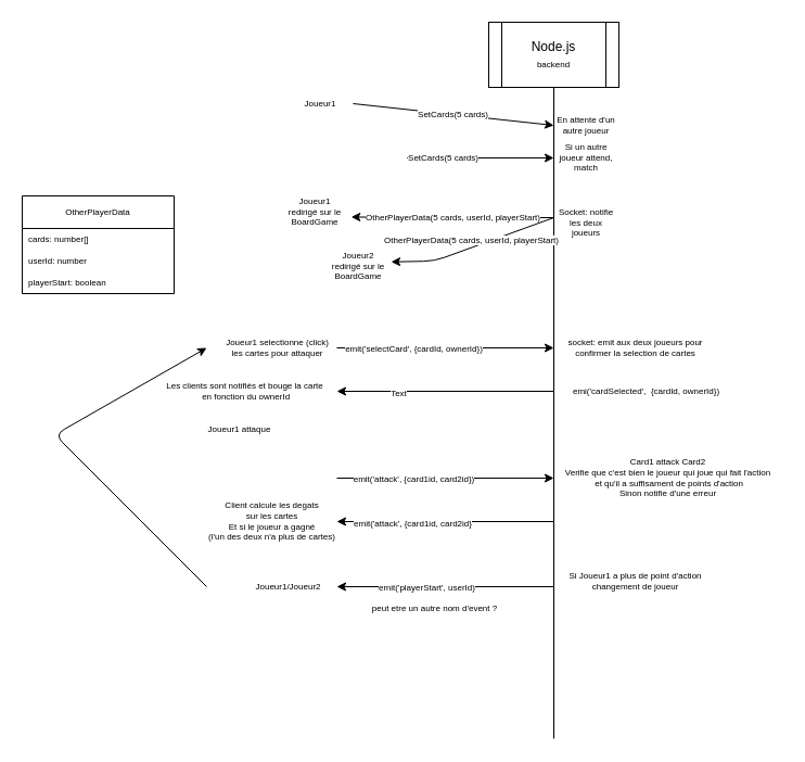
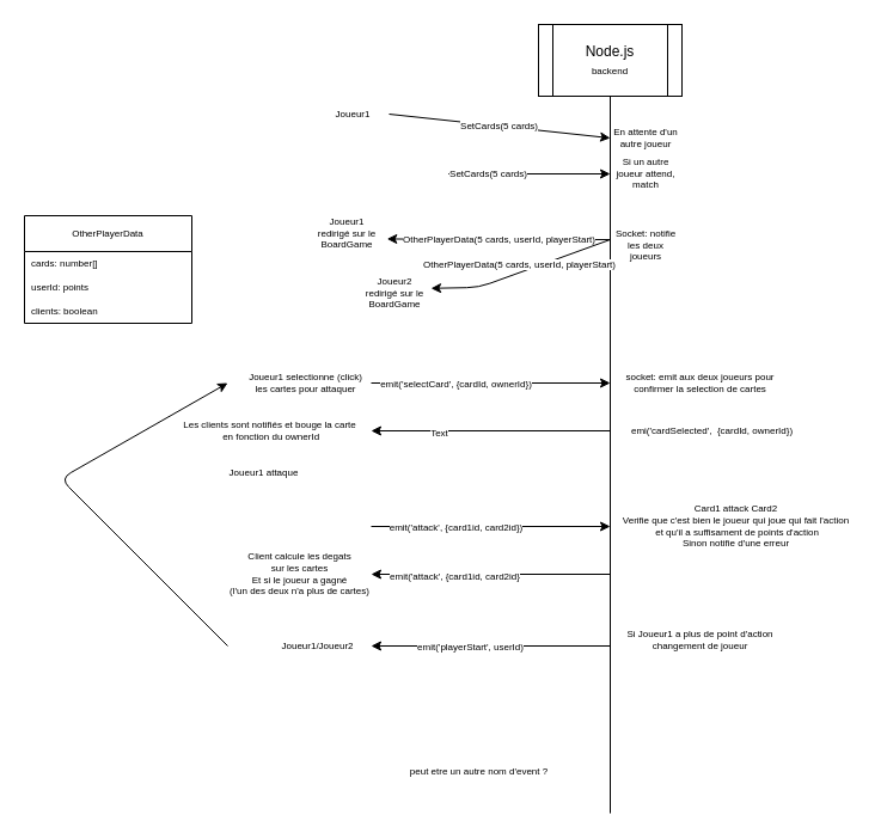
- <mxCell id="17" value="userId: number" style="text;strokeColor=none;fillColor=none;align=left;verticalAlign=middle;spacingLeft=4;spacingRight=4;overflow=hidden;points=[[0,0.5],[1,0.5]];portConstraint=eastwest;rotatable=0;whiteSpace=wrap;html=1;fontSize=8;" parent="15" vertex="1"><mxGeometry y="50" width="140" height="20" as="geometry" /></mxCell>
+ <mxCell id="17" value="userId: points" style="text;strokeColor=none;fillColor=none;align=left;verticalAlign=middle;spacingLeft=4;spacingRight=4;overflow=hidden;points=[[0,0.5],[1,0.5]];portConstraint=eastwest;rotatable=0;whiteSpace=wrap;html=1;fontSize=8;" parent="15" vertex="1"><mxGeometry y="50" width="140" height="20" as="geometry" /></mxCell>
- <mxCell id="18" value="playerStart: boolean" style="text;strokeColor=none;fillColor=none;align=left;verticalAlign=middle;spacingLeft=4;spacingRight=4;overflow=hidden;points=[[0,0.5],[1,0.5]];portConstraint=eastwest;rotatable=0;whiteSpace=wrap;html=1;fontSize=8;" parent="15" vertex="1"><mxGeometry y="70" width="140" height="20" as="geometry" /></mxCell>
+ <mxCell id="18" value="clients: boolean" style="text;strokeColor=none;fillColor=none;align=left;verticalAlign=middle;spacingLeft=4;spacingRight=4;overflow=hidden;points=[[0,0.5],[1,0.5]];portConstraint=eastwest;rotatable=0;whiteSpace=wrap;html=1;fontSize=8;" parent="15" vertex="1"><mxGeometry y="70" width="140" height="20" as="geometry" /></mxCell>
- <mxCell id="38" value="peut etre un autre nom d'event ?" style="text;html=1;align=center;verticalAlign=middle;resizable=0;points=[];autosize=1;strokeColor=none;fillColor=none;fontSize=8;" parent="1" vertex="1"><mxGeometry x="330" y="550" width="140" height="20" as="geometry" /></mxCell>
+ <mxCell id="38" value="peut etre un autre nom d'event ?" style="text;html=1;align=center;verticalAlign=middle;resizable=0;points=[];autosize=1;strokeColor=none;fillColor=none;fontSize=8;" parent="1" vertex="1"><mxGeometry x="330" y="635" width="140" height="20" as="geometry" /></mxCell>
